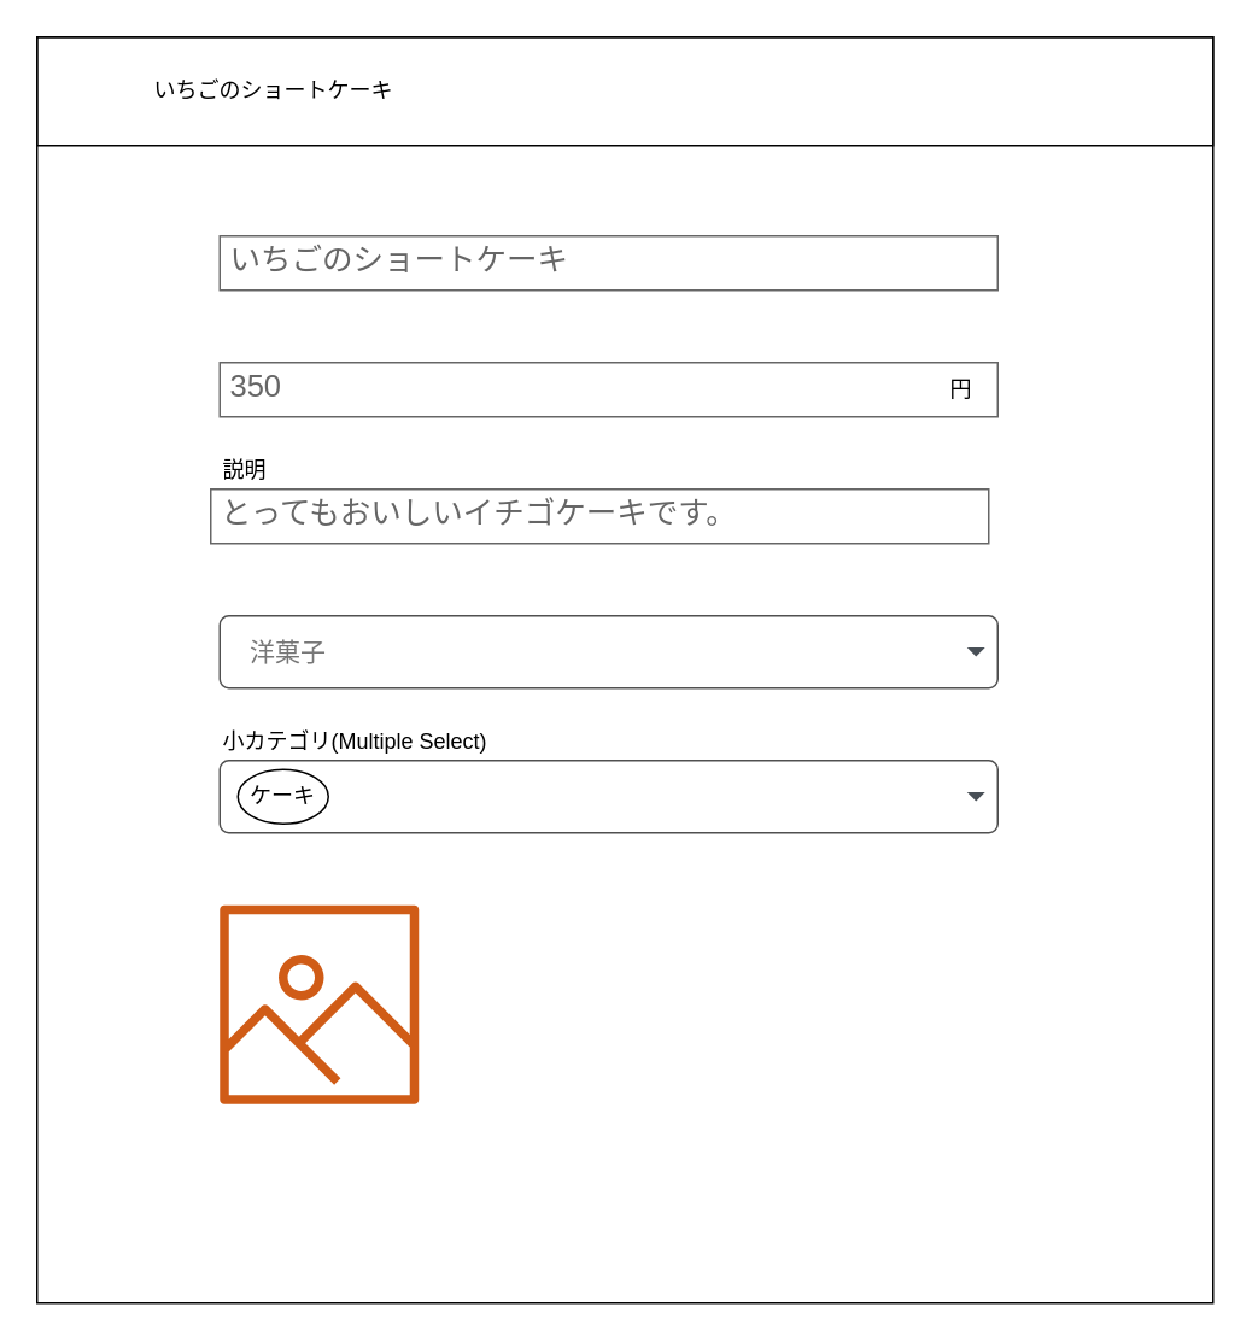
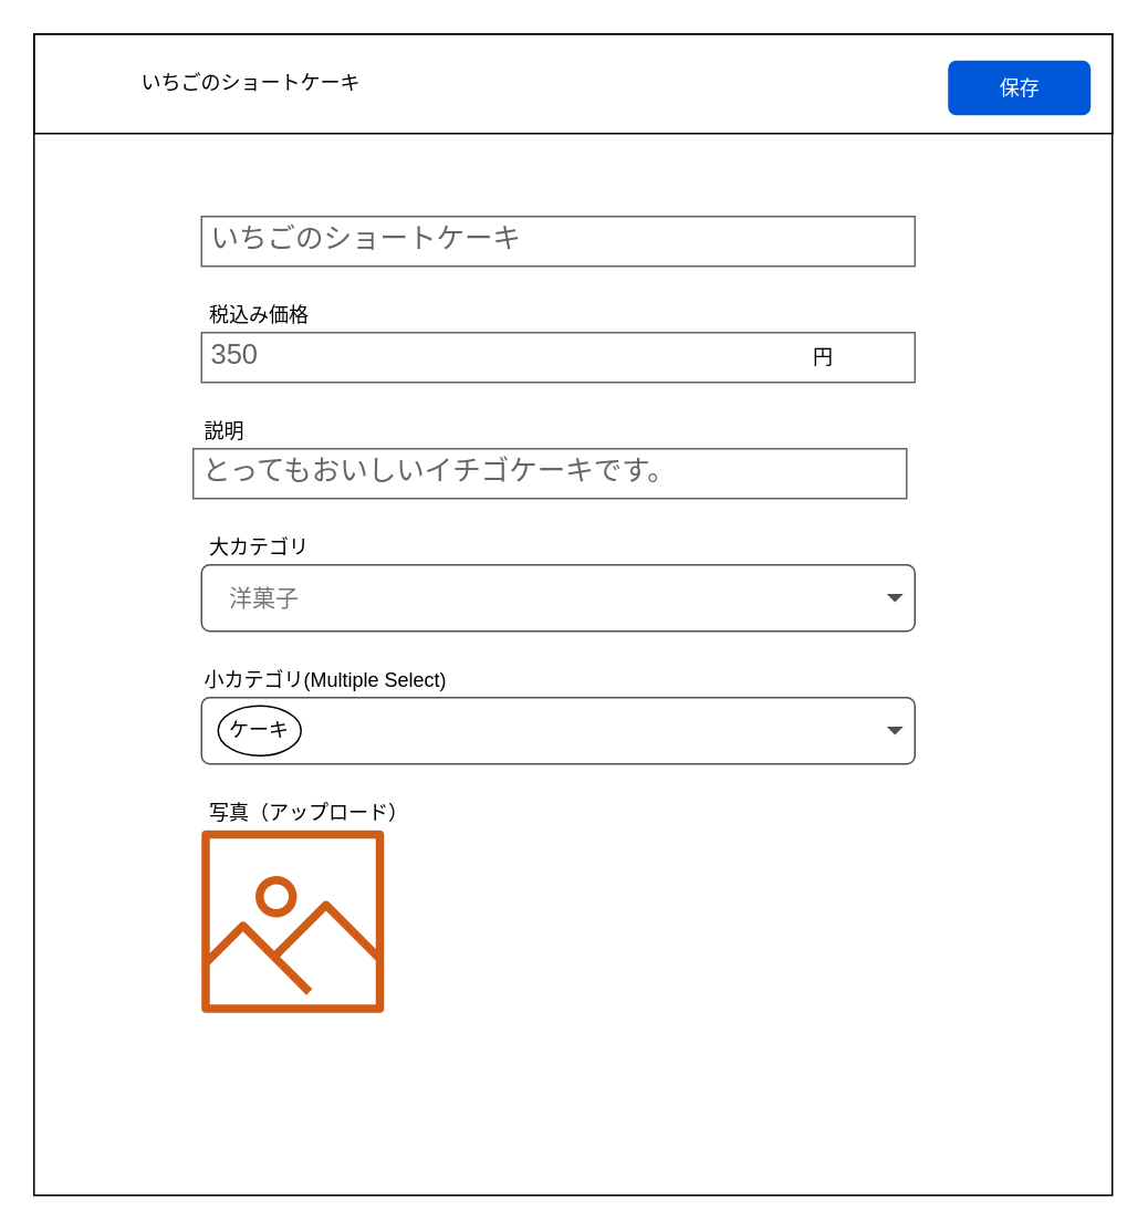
+ <mxCell id="5" value="保存" style="rounded=1;fillColor=#0057D8;strokeColor=none;html=1;fontColor=#ffffff;align=center;verticalAlign=middle;fontStyle=0;fontSize=12" parent="1" vertex="1"><mxGeometry x="571" y="36" width="86" height="33" as="geometry" /></mxCell>
+ <mxCell id="11" value="税込み価格" style="text;html=1;strokeColor=none;fillColor=none;align=center;verticalAlign=middle;whiteSpace=wrap;rounded=0;" parent="9" vertex="1"><mxGeometry width="70" height="20" as="geometry" /></mxCell>
- <mxCell id="12" value="円" style="text;html=1;strokeColor=none;fillColor=none;align=center;verticalAlign=middle;whiteSpace=wrap;rounded=0;" parent="9" vertex="1"><mxGeometry x="390" y="25" width="40" height="20" as="geometry" /></mxCell>
+ <mxCell id="12" value="円" style="text;html=1;strokeColor=none;fillColor=none;align=center;verticalAlign=middle;whiteSpace=wrap;rounded=0;" parent="9" vertex="1"><mxGeometry x="355" y="25" width="40" height="20" as="geometry" /></mxCell>
+ <mxCell id="17" value="大カテゴリ" style="text;html=1;strokeColor=none;fillColor=none;align=center;verticalAlign=middle;whiteSpace=wrap;rounded=0;" parent="1" vertex="1"><mxGeometry x="121" y="320" width="70" height="20" as="geometry" /></mxCell>
+ <mxCell id="23" value="写真（アップロード）" style="text;html=1;strokeColor=none;fillColor=none;align=center;verticalAlign=middle;whiteSpace=wrap;rounded=0;" parent="1" vertex="1"><mxGeometry x="121" y="480" width="130" height="20" as="geometry" /></mxCell>
